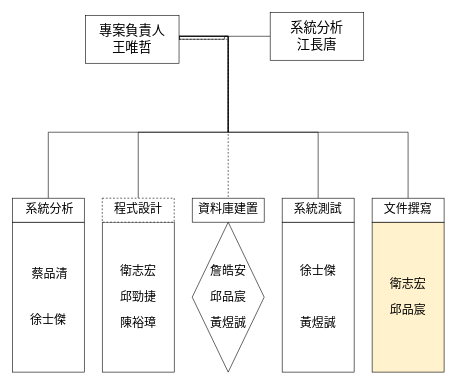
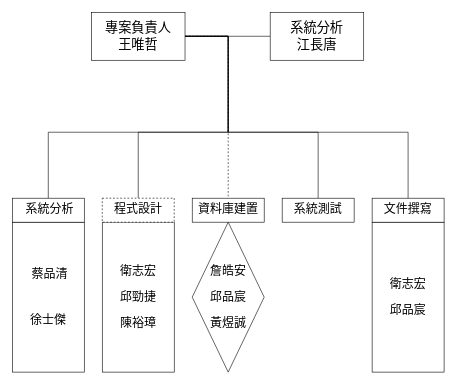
- <mxCell id="8" value="&lt;font style=&quot;font-size: 22px;&quot;&gt;專案負責人&lt;br&gt;王唯哲&lt;/font&gt;" style="rounded=0;whiteSpace=wrap;html=1;fontFamily=Verdana;" vertex="1" parent="1"><mxGeometry x="142" y="25" width="156" height="80" as="geometry" /></mxCell>
+ <mxCell id="8" value="&lt;font style=&quot;font-size: 22px;&quot;&gt;專案負責人&lt;br&gt;王唯哲&lt;/font&gt;" style="rounded=0;whiteSpace=wrap;html=1;fontFamily=Verdana;" vertex="1" parent="1"><mxGeometry x="152" width="156" height="80" as="geometry" y="20" /></mxCell>
- <mxCell id="20" value="&lt;p style=&quot;line-height: 115%; font-size: 20px;&quot; class=&quot;cjk&quot;&gt;&lt;font style=&quot;font-size: 20px;&quot;&gt;徐士傑&lt;/font&gt;&lt;/p&gt;&lt;p style=&quot;line-height: 115%; font-size: 20px;&quot; class=&quot;cjk&quot;&gt;&lt;br/&gt;&lt;/p&gt;&lt;p style=&quot;line-height: 115%; font-size: 20px;&quot; class=&quot;cjk&quot;&gt;&lt;font style=&quot;font-size: 20px;&quot;&gt;黃煜誠&lt;/font&gt;&lt;/p&gt;" style="rounded=0;whiteSpace=wrap;html=1;container=0;fontFamily=Verdana;" vertex="1" parent="19"><mxGeometry y="40" width="120" height="250" as="geometry" /></mxCell>
- <mxCell id="23" value="&lt;p style=&quot;line-height: 115%; font-size: 20px;&quot; class=&quot;cjk&quot;&gt;&lt;font style=&quot;font-size: 20px;&quot;&gt;衛志宏&lt;/font&gt;&lt;/p&gt;&lt;p style=&quot;line-height: 115%; font-size: 20px;&quot; class=&quot;cjk&quot;&gt;&lt;font style=&quot;font-size: 20px;&quot;&gt;邱品宸&lt;/font&gt;&lt;/p&gt;" style="rounded=0;whiteSpace=wrap;html=1;container=0;fontFamily=Verdana;fillColor=#fff2cc;" vertex="1" parent="22"><mxGeometry y="40" width="120" height="250" as="geometry" /></mxCell>
+ <mxCell id="23" value="&lt;p style=&quot;line-height: 115%; font-size: 20px;&quot; class=&quot;cjk&quot;&gt;&lt;font style=&quot;font-size: 20px;&quot;&gt;衛志宏&lt;/font&gt;&lt;/p&gt;&lt;p style=&quot;line-height: 115%; font-size: 20px;&quot; class=&quot;cjk&quot;&gt;&lt;font style=&quot;font-size: 20px;&quot;&gt;邱品宸&lt;/font&gt;&lt;/p&gt;" style="rounded=0;whiteSpace=wrap;html=1;container=0;fontFamily=Verdana;" vertex="1" parent="22"><mxGeometry y="40" width="120" height="250" as="geometry" /></mxCell>
